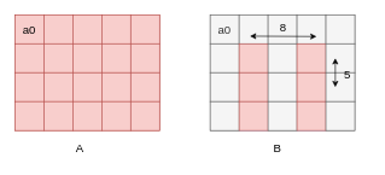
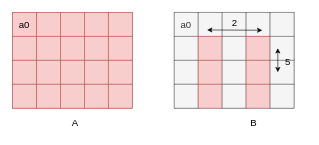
- <mxCell id="84" value="&lt;font style=&quot;font-size: 16px;&quot;&gt;8&lt;/font&gt;" style="text;html=1;strokeColor=none;fillColor=none;align=center;verticalAlign=middle;whiteSpace=wrap;rounded=0;" parent="1" vertex="1"><mxGeometry x="361" y="32" width="60" height="10" as="geometry" /></mxCell>
+ <mxCell id="84" value="&lt;font style=&quot;font-size: 16px;&quot;&gt;2&lt;/font&gt;" style="text;html=1;strokeColor=none;fillColor=none;align=center;verticalAlign=middle;whiteSpace=wrap;rounded=0;" parent="1" vertex="1"><mxGeometry x="361" y="32" width="60" height="10" as="geometry" /></mxCell>
- <mxCell id="82" value="&lt;font style=&quot;font-size: 16px;&quot;&gt;A&lt;/font&gt;" style="text;html=1;strokeColor=none;fillColor=none;align=center;verticalAlign=middle;whiteSpace=wrap;rounded=0;" parent="1" vertex="1"><mxGeometry x="80" y="190" width="60" height="30" as="geometry" /></mxCell>
+ <mxCell id="82" value="&lt;font style=&quot;font-size: 16px;&quot;&gt;A&lt;/font&gt;" style="text;html=1;strokeColor=none;fillColor=none;align=center;verticalAlign=middle;whiteSpace=wrap;rounded=0;" parent="1" vertex="1"><mxGeometry x="95" y="190" width="60" height="30" as="geometry" /></mxCell>
- <mxCell id="87" value="&lt;font style=&quot;font-size: 16px;&quot;&gt;B&lt;/font&gt;" style="text;html=1;strokeColor=none;fillColor=none;align=center;verticalAlign=middle;whiteSpace=wrap;rounded=0;" vertex="1" parent="1"><mxGeometry x="353" y="190" width="60" height="30" as="geometry" /></mxCell>
+ <mxCell id="87" value="&lt;font style=&quot;font-size: 16px;&quot;&gt;B&lt;/font&gt;" style="text;html=1;strokeColor=none;fillColor=none;align=center;verticalAlign=middle;whiteSpace=wrap;rounded=0;" vertex="1" parent="1"><mxGeometry x="393" y="190" width="60" height="30" as="geometry" /></mxCell>
